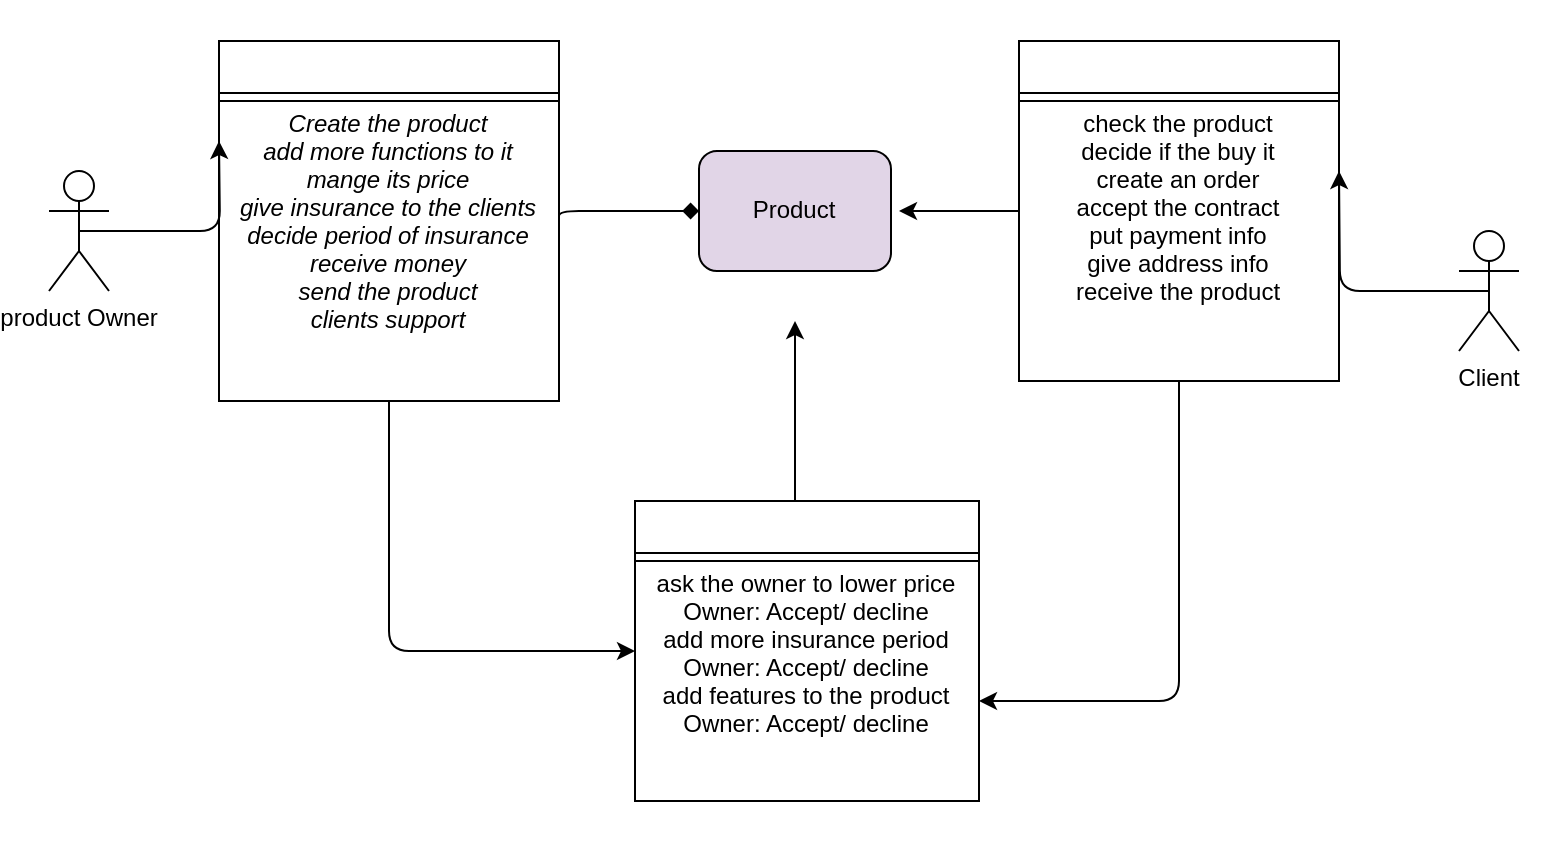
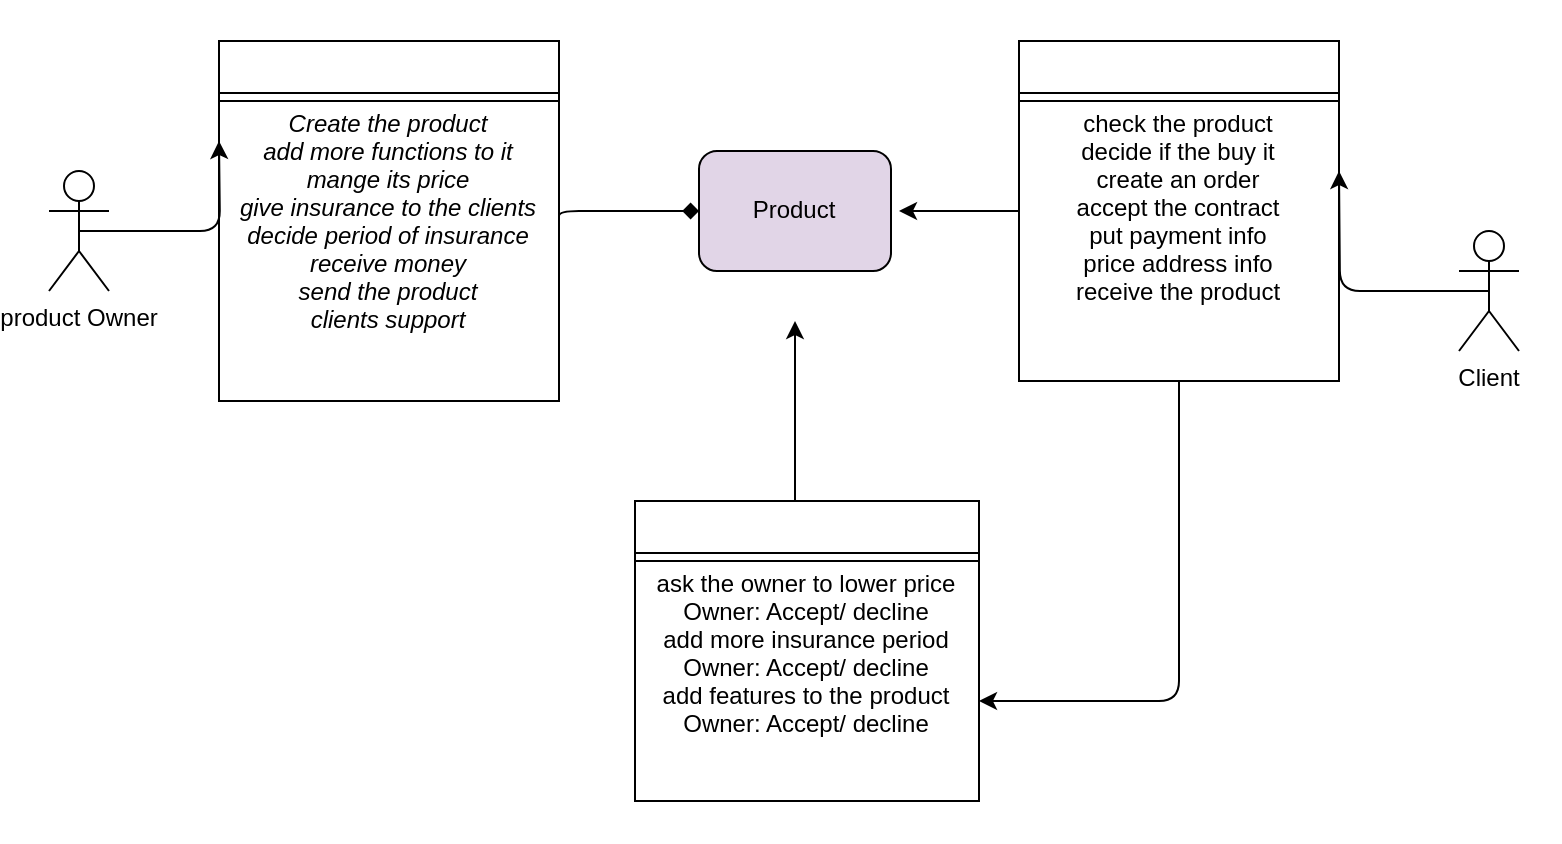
- <mxCell id="11" value="&#10;&#10;check the product &#10;decide if the buy it&#10;create an order&#10;accept the contract&#10;put payment info&#10;give address info&#10;receive the product &#10;&#10;&#10;&#10;" style="swimlane;fontStyle=0;align=center;verticalAlign=top;childLayout=stackLayout;horizontal=1;startSize=26;horizontalStack=0;resizeParent=1;resizeLast=0;collapsible=1;marginBottom=0;rounded=0;shadow=0;strokeWidth=1;" parent="1" vertex="1"><mxGeometry x="505" y="20" width="160" height="170" as="geometry"><mxRectangle x="550" y="140" width="160" height="26" as="alternateBounds" /></mxGeometry></mxCell>
+ <mxCell id="11" value="&#10;&#10;check the product &#10;decide if the buy it&#10;create an order&#10;accept the contract&#10;put payment info&#10;price address info&#10;receive the product &#10;&#10;&#10;&#10;" style="swimlane;fontStyle=0;align=center;verticalAlign=top;childLayout=stackLayout;horizontal=1;startSize=26;horizontalStack=0;resizeParent=1;resizeLast=0;collapsible=1;marginBottom=0;rounded=0;shadow=0;strokeWidth=1;" parent="1" vertex="1"><mxGeometry x="505" y="20" width="160" height="170" as="geometry"><mxRectangle x="550" y="140" width="160" height="26" as="alternateBounds" /></mxGeometry></mxCell>
- <mxCell id="3" style="edgeStyle=orthogonalEdgeStyle;curved=0;rounded=1;sketch=0;orthogonalLoop=1;jettySize=auto;html=1;exitX=0.5;exitY=1;exitDx=0;exitDy=0;entryX=0;entryY=0.5;entryDx=0;entryDy=0;" edge="1" parent="1" source="4" target="7"><mxGeometry relative="1" as="geometry"><mxPoint x="190" y="320" as="targetPoint" /></mxGeometry></mxCell>
